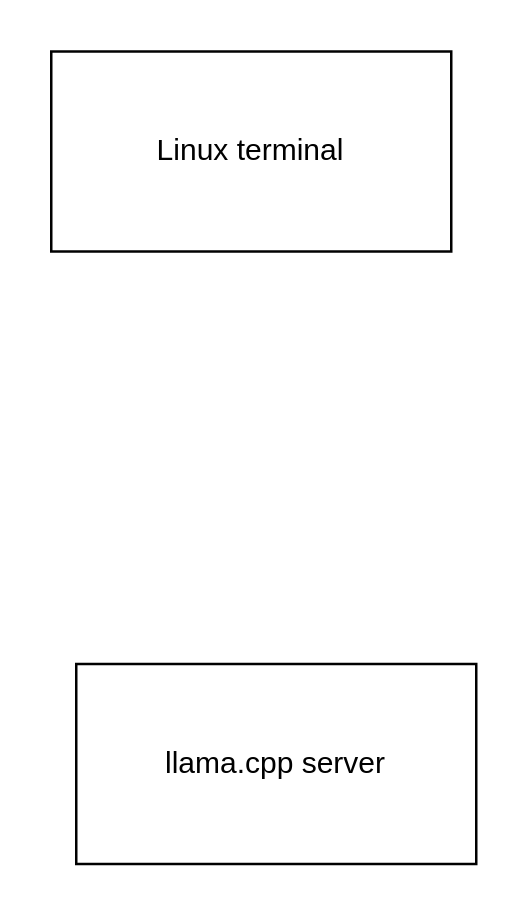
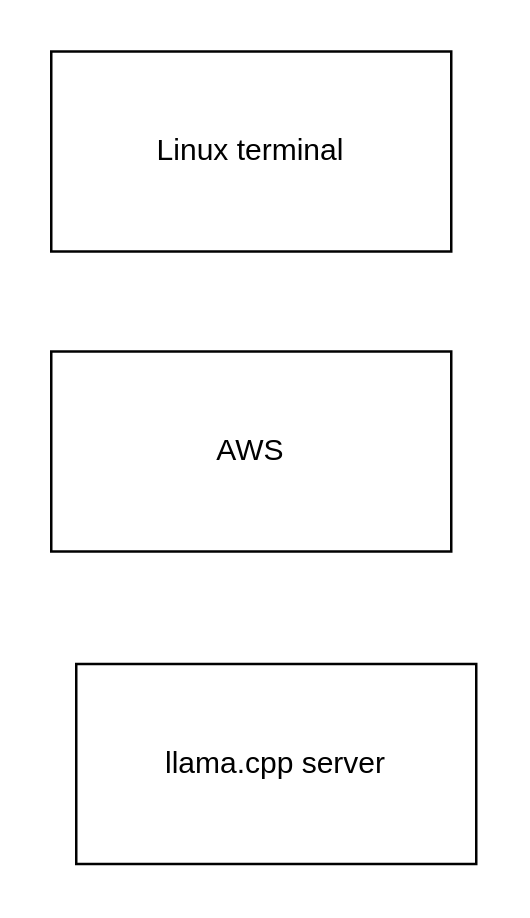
+ <mxCell id="3" value="&lt;div&gt;AWS&lt;br&gt;&lt;/div&gt;" style="rounded=0;whiteSpace=wrap;html=1;" vertex="1" parent="1"><mxGeometry x="20" y="140" width="160" height="80" as="geometry" /></mxCell>
